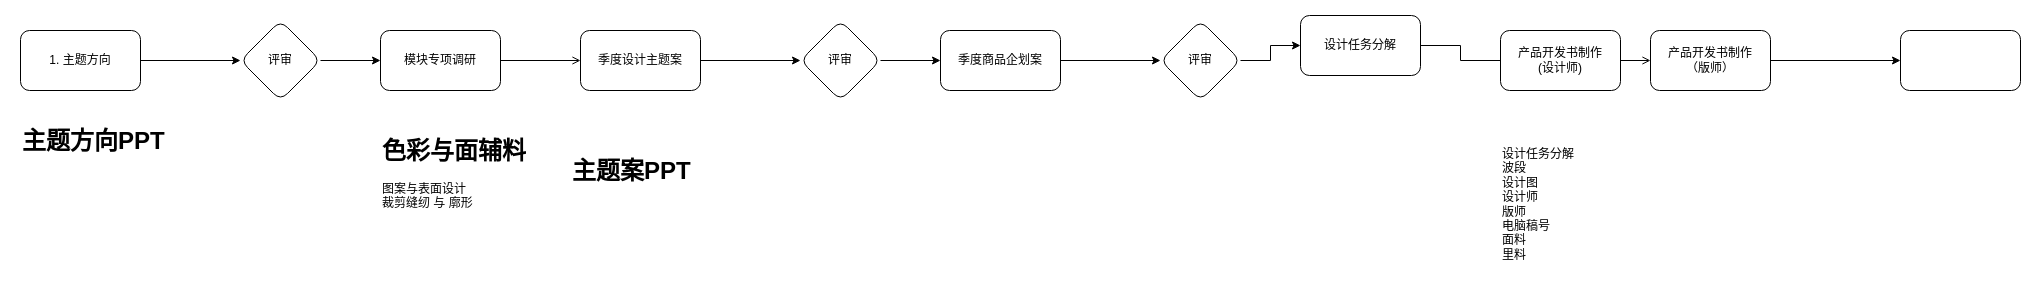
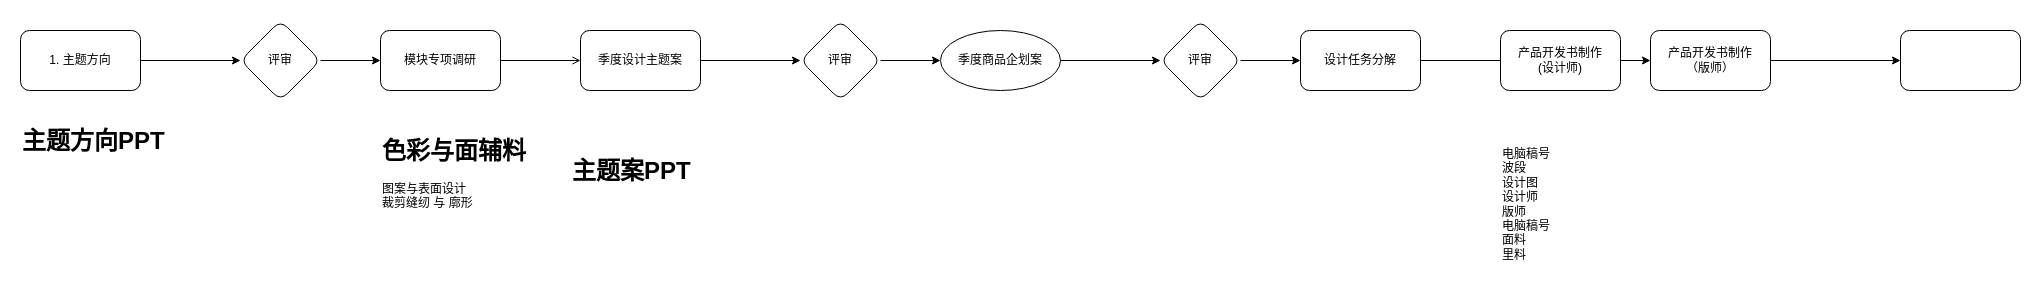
- <mxCell id="20" value="设计任务分解" style="whiteSpace=wrap;html=1;rounded=1;" vertex="1" parent="1"><mxGeometry x="1300" y="15" width="120" height="60" as="geometry" /></mxCell>
+ <mxCell id="20" value="设计任务分解" style="whiteSpace=wrap;html=1;rounded=1;" vertex="1" parent="1"><mxGeometry x="1300" y="30" width="120" height="60" as="geometry" /></mxCell>
- <mxCell id="16" value="季度商品企划案" style="whiteSpace=wrap;html=1;rounded=1;" vertex="1" parent="1"><mxGeometry x="940" y="30" width="120" height="60" as="geometry" /></mxCell>
+ <mxCell id="16" value="季度商品企划案" style="ellipse;whiteSpace=wrap;html=1;" vertex="1" parent="1"><mxGeometry x="940" y="30" width="120" height="60" as="geometry" /></mxCell>
- <mxCell id="21" value="" style="edgeStyle=orthogonalEdgeStyle;rounded=0;orthogonalLoop=1;jettySize=auto;html=1;endArrow=open;" edge="1" parent="1" source="22" target="24"><mxGeometry relative="1" as="geometry" /></mxCell>
+ <mxCell id="21" value="" style="edgeStyle=orthogonalEdgeStyle;rounded=0;orthogonalLoop=1;jettySize=auto;html=1;" edge="1" parent="1" source="22" target="24"><mxGeometry relative="1" as="geometry" /></mxCell>
- <mxCell id="25" value="设计任务分解&lt;div&gt;波段&lt;/div&gt;&lt;div&gt;设计图&lt;/div&gt;&lt;div&gt;设计师&lt;/div&gt;&lt;div&gt;版师&lt;/div&gt;&lt;div&gt;电脑稿号&lt;/div&gt;&lt;div&gt;面料&lt;/div&gt;&lt;div&gt;里料&lt;/div&gt;" style="text;html=1;whiteSpace=wrap;overflow=hidden;rounded=0;" vertex="1" parent="1"><mxGeometry x="1500" y="140" width="120" height="120" as="geometry" /></mxCell>
+ <mxCell id="25" value="电脑稿号&lt;div&gt;波段&lt;/div&gt;&lt;div&gt;设计图&lt;/div&gt;&lt;div&gt;设计师&lt;/div&gt;&lt;div&gt;版师&lt;/div&gt;&lt;div&gt;电脑稿号&lt;/div&gt;&lt;div&gt;面料&lt;/div&gt;&lt;div&gt;里料&lt;/div&gt;" style="text;html=1;whiteSpace=wrap;overflow=hidden;rounded=0;" vertex="1" parent="1"><mxGeometry x="1500" y="140" width="120" height="120" as="geometry" /></mxCell>
